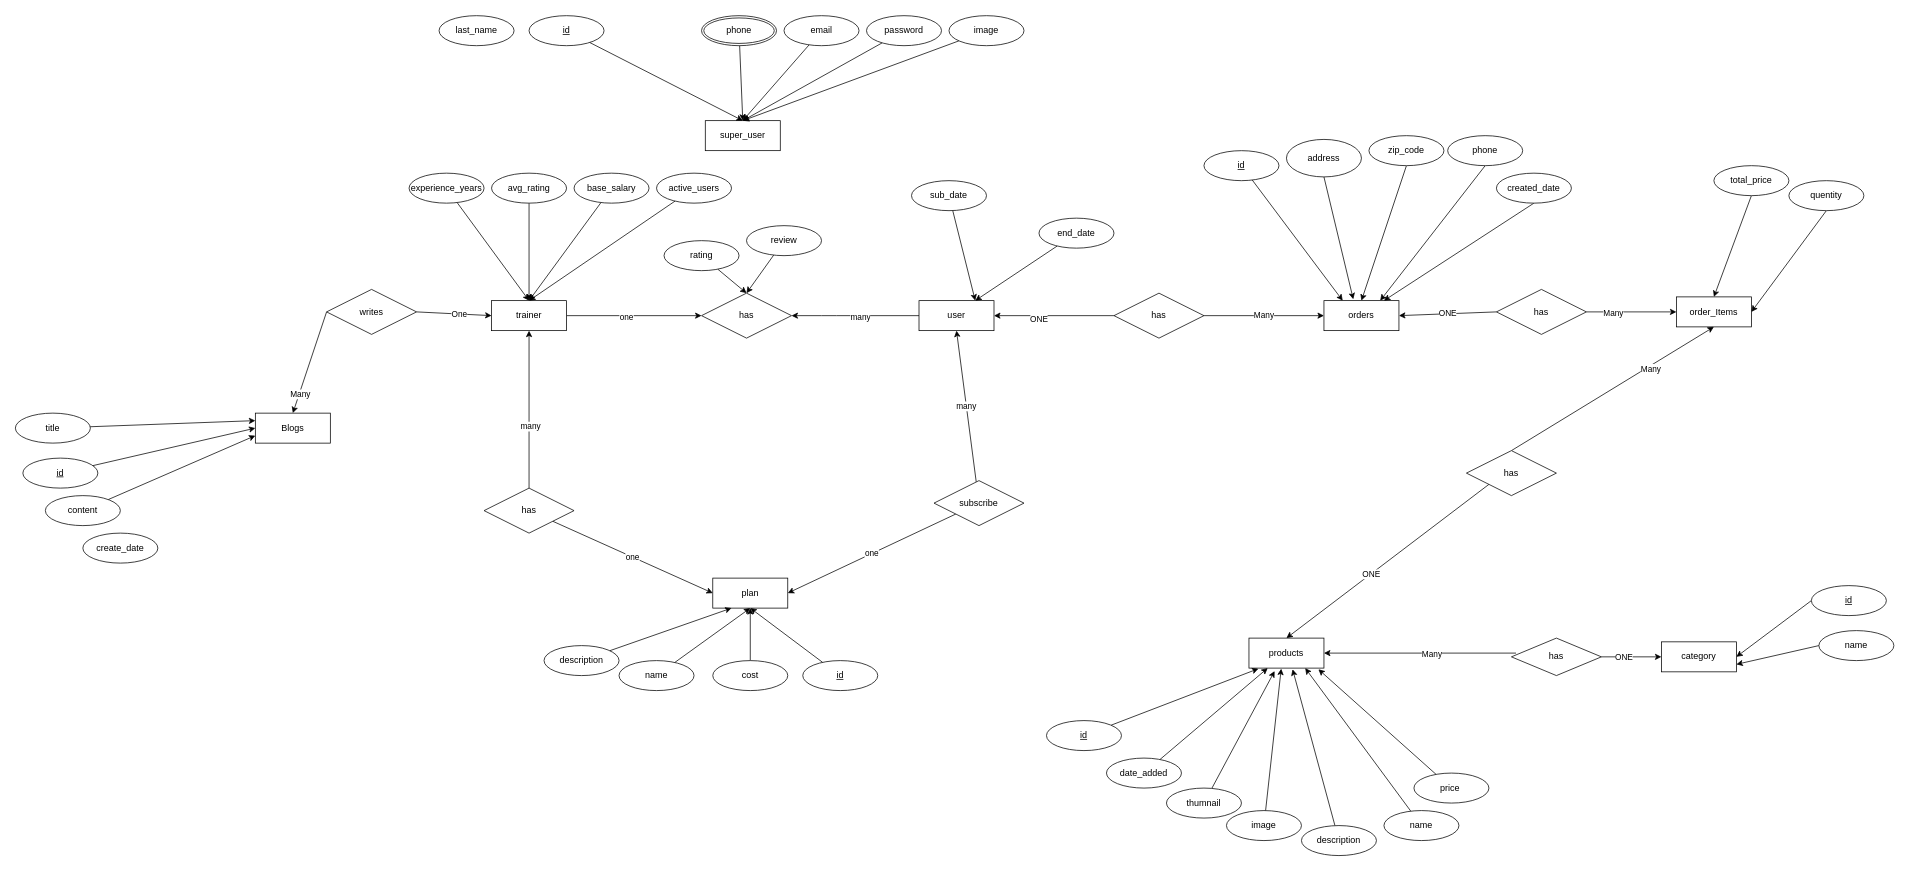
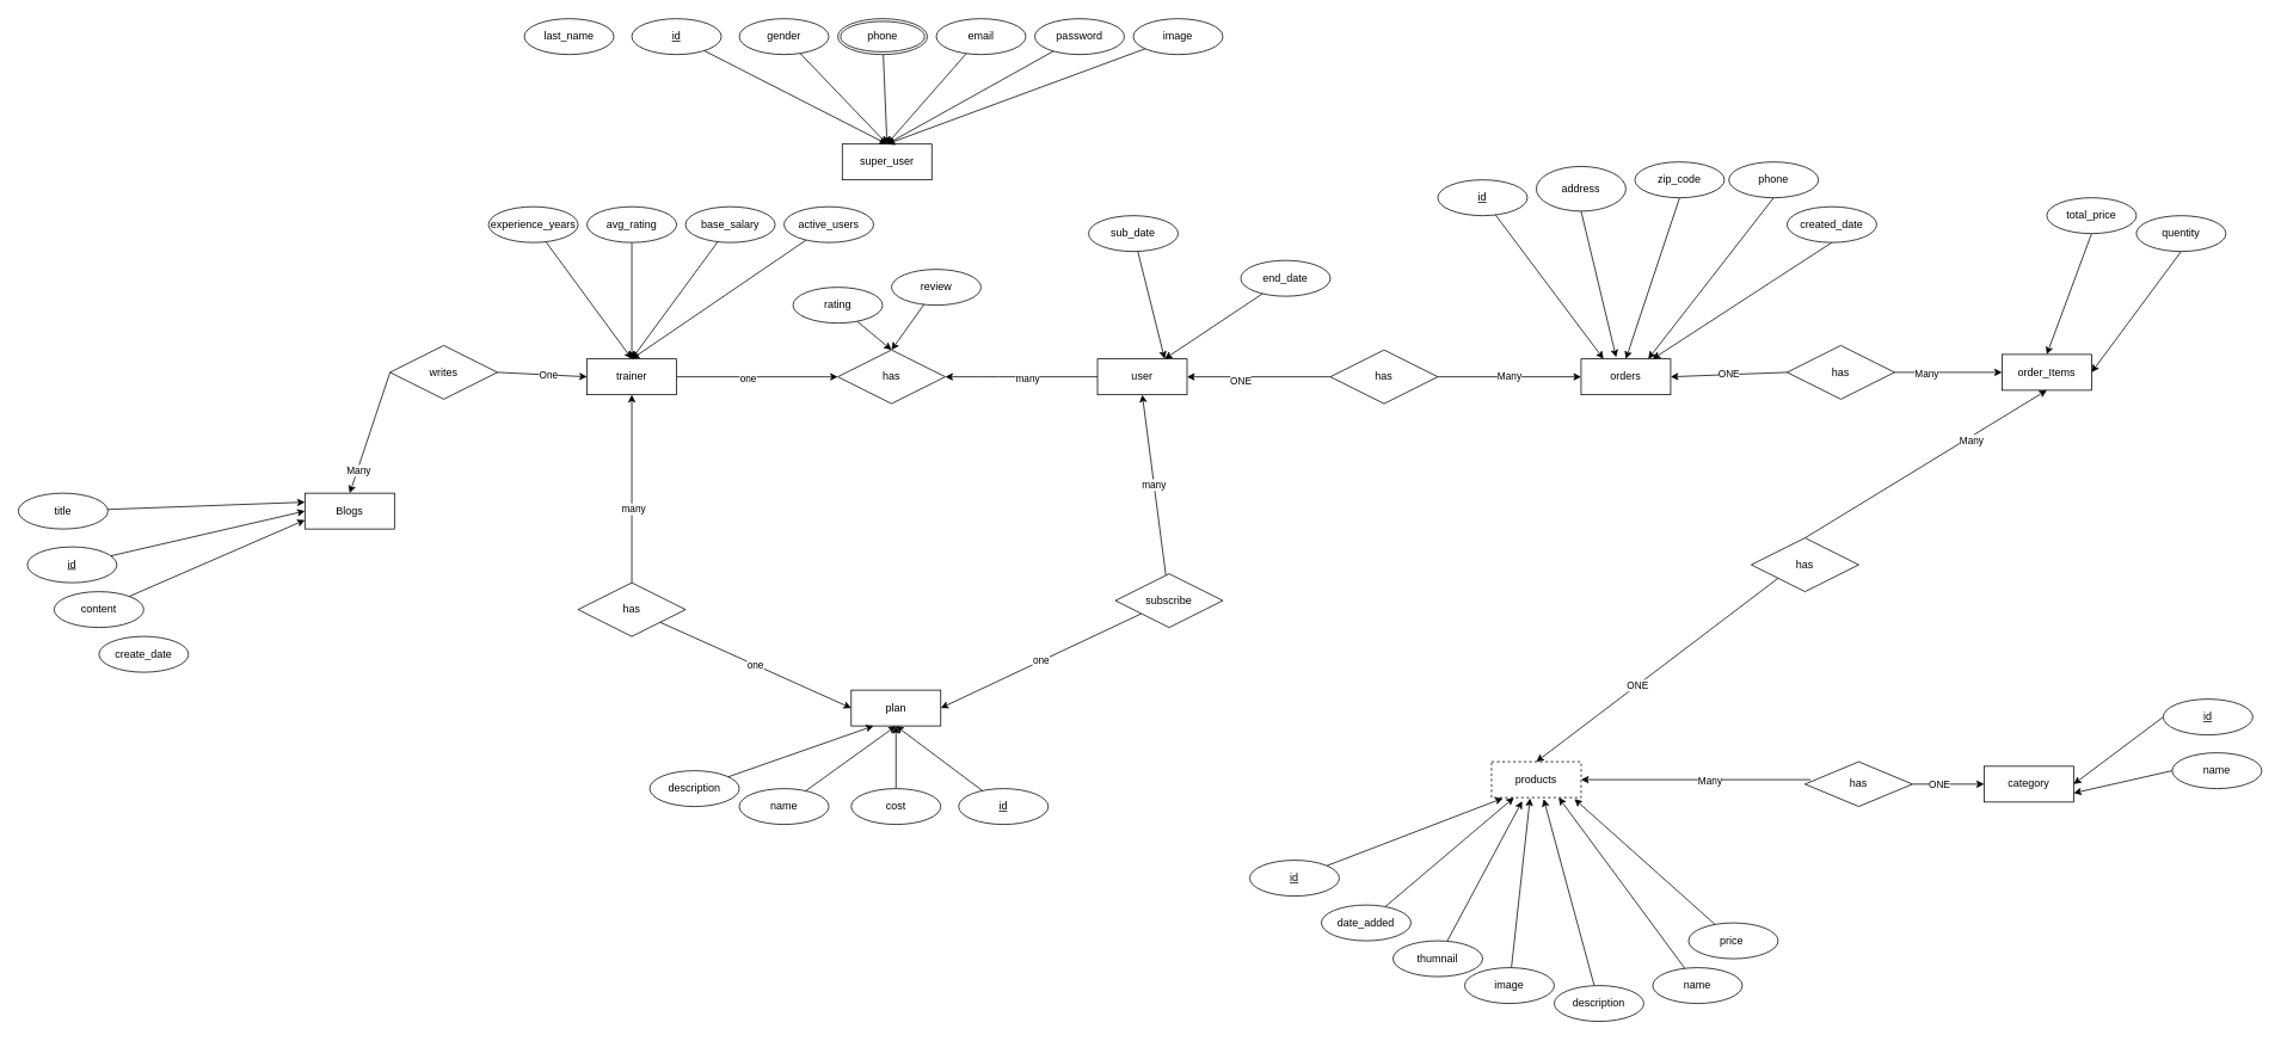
+ <mxCell id="9" value="gender" style="ellipse;whiteSpace=wrap;html=1;align=center;" parent="1" vertex="1"><mxGeometry x="825" y="20" width="100" height="40" as="geometry" /></mxCell>
+ <mxCell id="8" style="edgeStyle=none;html=1;entryX=0.5;entryY=0;entryDx=0;entryDy=0;" parent="1" source="9" target="5" edge="1"><mxGeometry relative="1" as="geometry"><mxPoint x="1135" y="340" as="targetPoint" /></mxGeometry></mxCell>
- <mxCell id="55" value="products" style="whiteSpace=wrap;html=1;align=center;" vertex="1" parent="1"><mxGeometry x="1665" y="850" width="100" height="40" as="geometry" /></mxCell>
+ <mxCell id="55" value="products" style="whiteSpace=wrap;html=1;align=center;dashed=1;" vertex="1" parent="1"><mxGeometry x="1665" y="850" width="100" height="40" as="geometry" /></mxCell>
